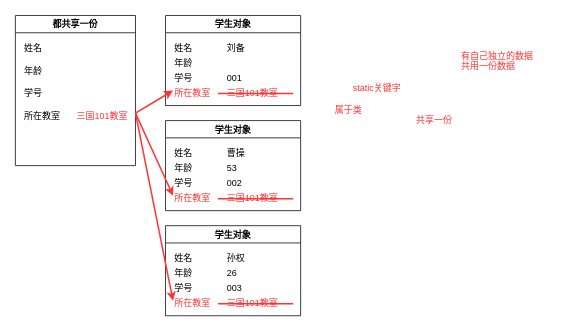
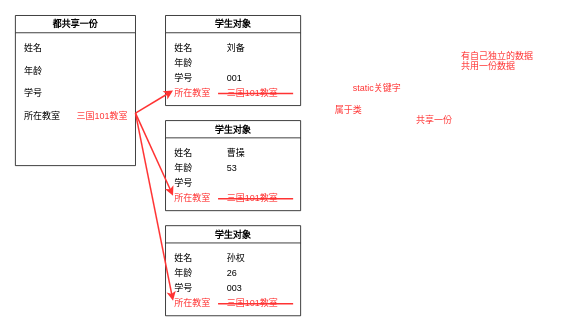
- <mxCell id="26" value="002" style="text;html=1;strokeColor=none;fillColor=none;align=left;verticalAlign=top;whiteSpace=wrap;rounded=0;" vertex="1" parent="19"><mxGeometry x="80" y="70" width="40" height="20" as="geometry" /></mxCell>
